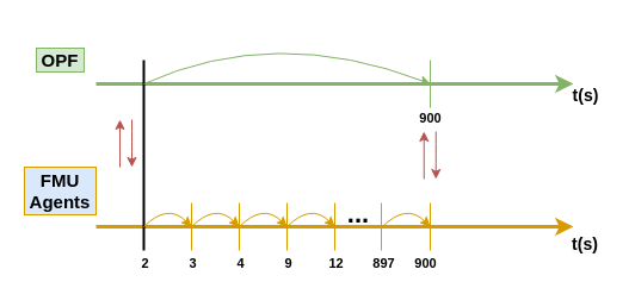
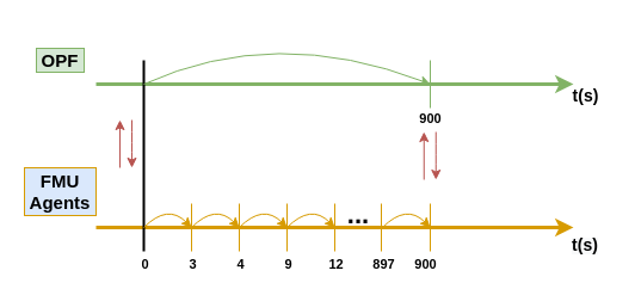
- <mxCell id="25" value="&lt;b&gt;2&lt;/b&gt;" style="edgeLabel;html=1;align=center;verticalAlign=middle;resizable=0;points=[];" parent="1" vertex="1" connectable="0"><mxGeometry x="120" y="220" as="geometry"><mxPoint as="offset" /></mxGeometry></mxCell>
+ <mxCell id="25" value="&lt;b&gt;0&lt;/b&gt;" style="edgeLabel;html=1;align=center;verticalAlign=middle;resizable=0;points=[];" parent="1" vertex="1" connectable="0"><mxGeometry x="120" y="220" as="geometry"><mxPoint as="offset" /></mxGeometry></mxCell>
